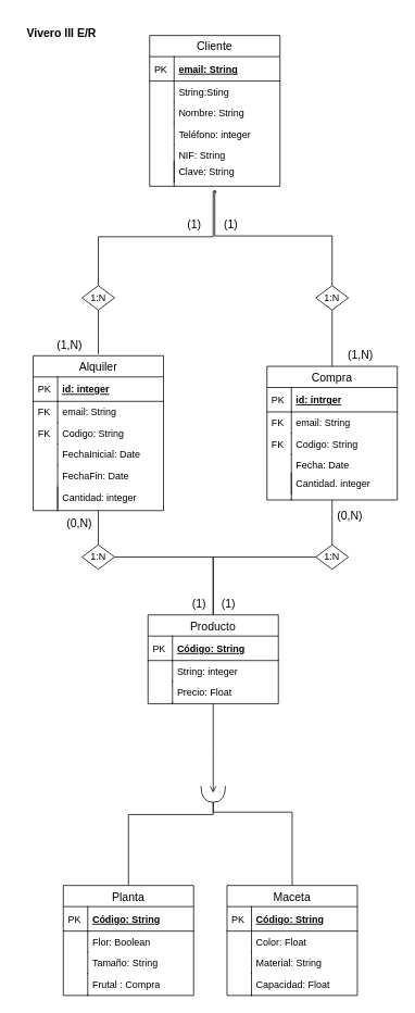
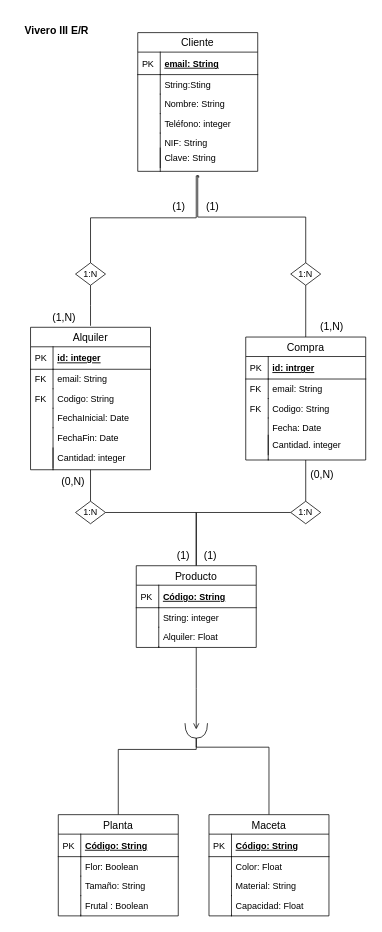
- <mxCell id="63" value="Precio: Float" style="shape=partialRectangle;top=0;left=0;right=0;bottom=0;align=left;verticalAlign=top;fillColor=none;spacingLeft=34;spacingRight=4;overflow=hidden;rotatable=0;points=[[0,0.5],[1,0.5]];portConstraint=eastwest;dropTarget=0;fontSize=12;" parent="58" vertex="1"><mxGeometry y="82" width="160" height="26" as="geometry" /></mxCell>
+ <mxCell id="63" value="Alquiler: Float" style="shape=partialRectangle;top=0;left=0;right=0;bottom=0;align=left;verticalAlign=top;fillColor=none;spacingLeft=34;spacingRight=4;overflow=hidden;rotatable=0;points=[[0,0.5],[1,0.5]];portConstraint=eastwest;dropTarget=0;fontSize=12;" parent="58" vertex="1"><mxGeometry y="82" width="160" height="26" as="geometry" /></mxCell>
- <mxCell id="89" value="Frutal : Compra" style="shape=partialRectangle;top=0;left=0;right=0;bottom=0;align=left;verticalAlign=top;fillColor=none;spacingLeft=34;spacingRight=4;overflow=hidden;rotatable=0;points=[[0,0.5],[1,0.5]];portConstraint=eastwest;dropTarget=0;fontSize=12;" parent="82" vertex="1"><mxGeometry y="108" width="160" height="26" as="geometry" /></mxCell>
+ <mxCell id="89" value="Frutal : Boolean" style="shape=partialRectangle;top=0;left=0;right=0;bottom=0;align=left;verticalAlign=top;fillColor=none;spacingLeft=34;spacingRight=4;overflow=hidden;rotatable=0;points=[[0,0.5],[1,0.5]];portConstraint=eastwest;dropTarget=0;fontSize=12;" parent="82" vertex="1"><mxGeometry y="108" width="160" height="26" as="geometry" /></mxCell>
